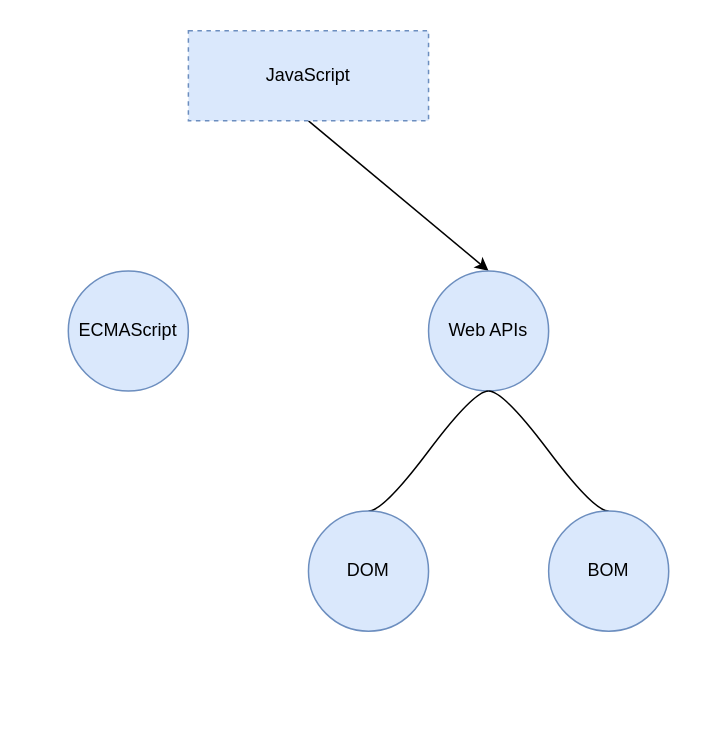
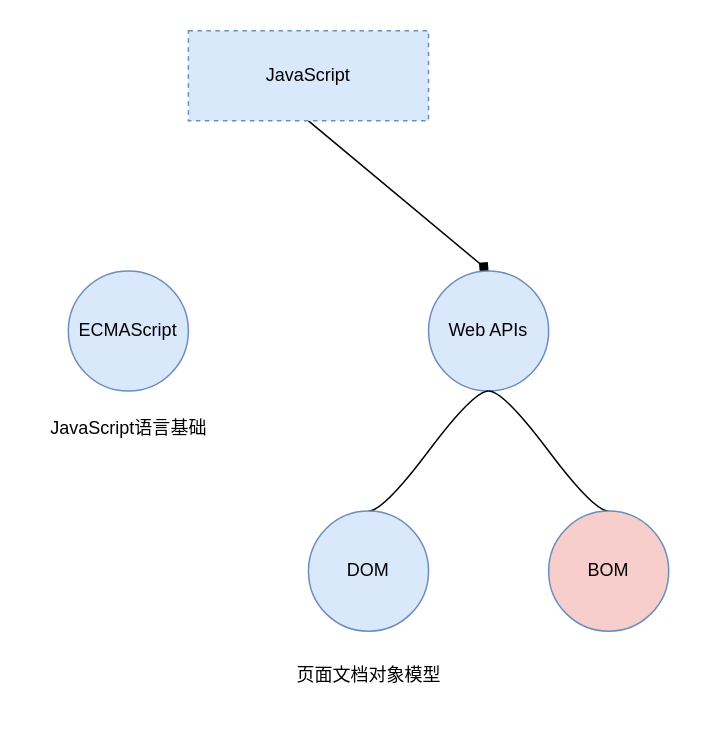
- <mxCell id="2" style="edgeStyle=none;rounded=0;orthogonalLoop=1;jettySize=auto;html=1;exitX=0.5;exitY=1;exitDx=0;exitDy=0;entryX=0.5;entryY=0;entryDx=0;entryDy=0;" edge="1" parent="1" source="3" target="5"><mxGeometry relative="1" as="geometry" /></mxCell>
+ <mxCell id="2" style="edgeStyle=none;rounded=0;orthogonalLoop=1;jettySize=auto;html=1;exitX=0.5;exitY=1;exitDx=0;exitDy=0;entryX=0.5;entryY=0;entryDx=0;entryDy=0;endArrow=diamond;" edge="1" parent="1" source="3" target="5"><mxGeometry relative="1" as="geometry" /></mxCell>
+ <mxCell id="6" value="JavaScript语言基础" style="text;html=1;align=center;verticalAlign=middle;resizable=0;points=[];autosize=1;strokeColor=none;fillColor=none;" vertex="1" parent="1"><mxGeometry x="20" y="270" width="130" height="30" as="geometry" /></mxCell>
- <mxCell id="9" value="BOM" style="ellipse;whiteSpace=wrap;html=1;fillColor=#dae8fc;strokeColor=#6c8ebf;" vertex="1" parent="1"><mxGeometry x="365" y="340" width="80" height="80" as="geometry" /></mxCell>
+ <mxCell id="9" value="BOM" style="ellipse;whiteSpace=wrap;html=1;fillColor=#f8cecc;strokeColor=#6c8ebf;" vertex="1" parent="1"><mxGeometry x="365" y="340" width="80" height="80" as="geometry" /></mxCell>
+ <mxCell id="11" value="页面文档对象模型" style="text;html=1;align=center;verticalAlign=middle;resizable=0;points=[];autosize=1;strokeColor=none;fillColor=none;" vertex="1" parent="1"><mxGeometry x="185" y="435" width="120" height="30" as="geometry" /></mxCell>
